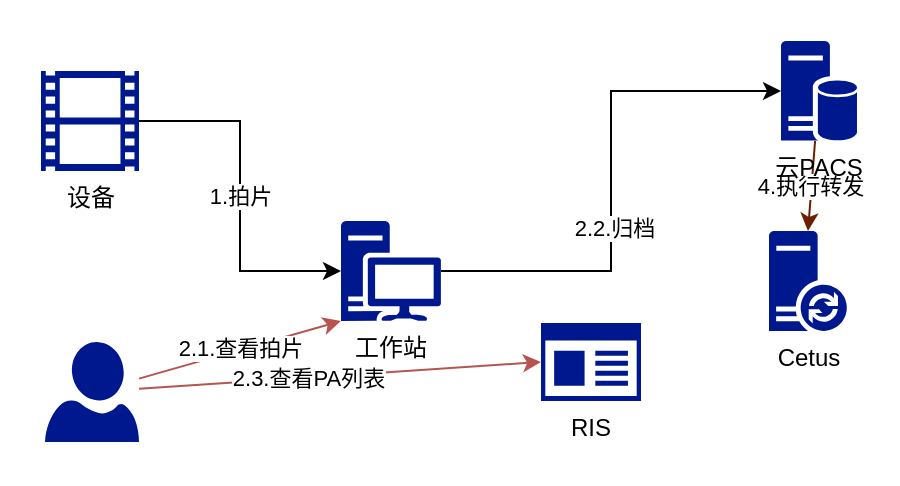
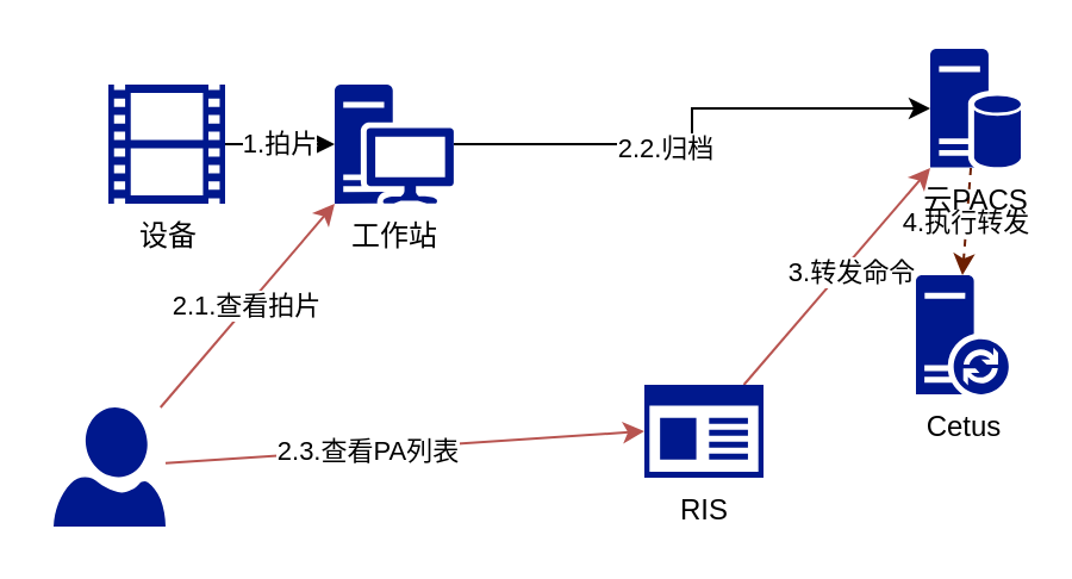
- <mxCell id="3" value="设备" style="aspect=fixed;pointerEvents=1;shadow=0;dashed=0;html=1;strokeColor=none;labelPosition=center;verticalLabelPosition=bottom;verticalAlign=top;align=center;fillColor=#00188D;shape=mxgraph.mscae.general.video" parent="1" vertex="1"><mxGeometry x="20" y="35" width="49" height="50" as="geometry" /></mxCell>
+ <mxCell id="3" value="设备" style="aspect=fixed;pointerEvents=1;shadow=0;dashed=0;html=1;strokeColor=none;labelPosition=center;verticalLabelPosition=bottom;verticalAlign=top;align=center;fillColor=#00188D;shape=mxgraph.mscae.general.video" parent="1" vertex="1"><mxGeometry x="45" y="35" width="49" height="50" as="geometry" /></mxCell>
- <mxCell id="9" value="4.执行转发" style="edgeStyle=none;rounded=0;orthogonalLoop=1;jettySize=auto;html=1;entryX=0.5;entryY=0;entryDx=0;entryDy=0;entryPerimeter=0;fillColor=#a0522d;strokeColor=#6D1F00;" parent="1" source="10" target="12" edge="1"><mxGeometry relative="1" as="geometry" /></mxCell>
+ <mxCell id="9" value="4.执行转发" style="edgeStyle=none;rounded=0;orthogonalLoop=1;jettySize=auto;html=1;entryX=0.5;entryY=0;entryDx=0;entryDy=0;entryPerimeter=0;fillColor=#a0522d;strokeColor=#6D1F00;dashed=1;" parent="1" source="10" target="12" edge="1"><mxGeometry relative="1" as="geometry" /></mxCell>
+ <mxCell id="6" style="rounded=0;orthogonalLoop=1;jettySize=auto;html=1;entryX=0;entryY=1;entryDx=0;entryDy=0;entryPerimeter=0;fillColor=#f8cecc;strokeColor=#b85450;" parent="1" source="8" target="10" edge="1"><mxGeometry relative="1" as="geometry" /></mxCell>
+ <mxCell id="7" value="3.转发命令" style="edgeLabel;html=1;align=center;verticalAlign=middle;resizable=0;points=[];" parent="6" vertex="1" connectable="0"><mxGeometry x="0.087" y="-3" relative="1" as="geometry"><mxPoint as="offset" /></mxGeometry></mxCell>
- <mxCell id="11" value="工作站" style="aspect=fixed;pointerEvents=1;shadow=0;dashed=0;html=1;strokeColor=none;labelPosition=center;verticalLabelPosition=bottom;verticalAlign=top;align=center;fillColor=#00188D;shape=mxgraph.mscae.enterprise.workstation_client" parent="1" vertex="1"><mxGeometry x="170" y="110" width="50" height="50" as="geometry" /></mxCell>
+ <mxCell id="11" value="工作站" style="aspect=fixed;pointerEvents=1;shadow=0;dashed=0;html=1;strokeColor=none;labelPosition=center;verticalLabelPosition=bottom;verticalAlign=top;align=center;fillColor=#00188D;shape=mxgraph.mscae.enterprise.workstation_client" parent="1" vertex="1"><mxGeometry x="140" y="35" width="50" height="50" as="geometry" /></mxCell>
